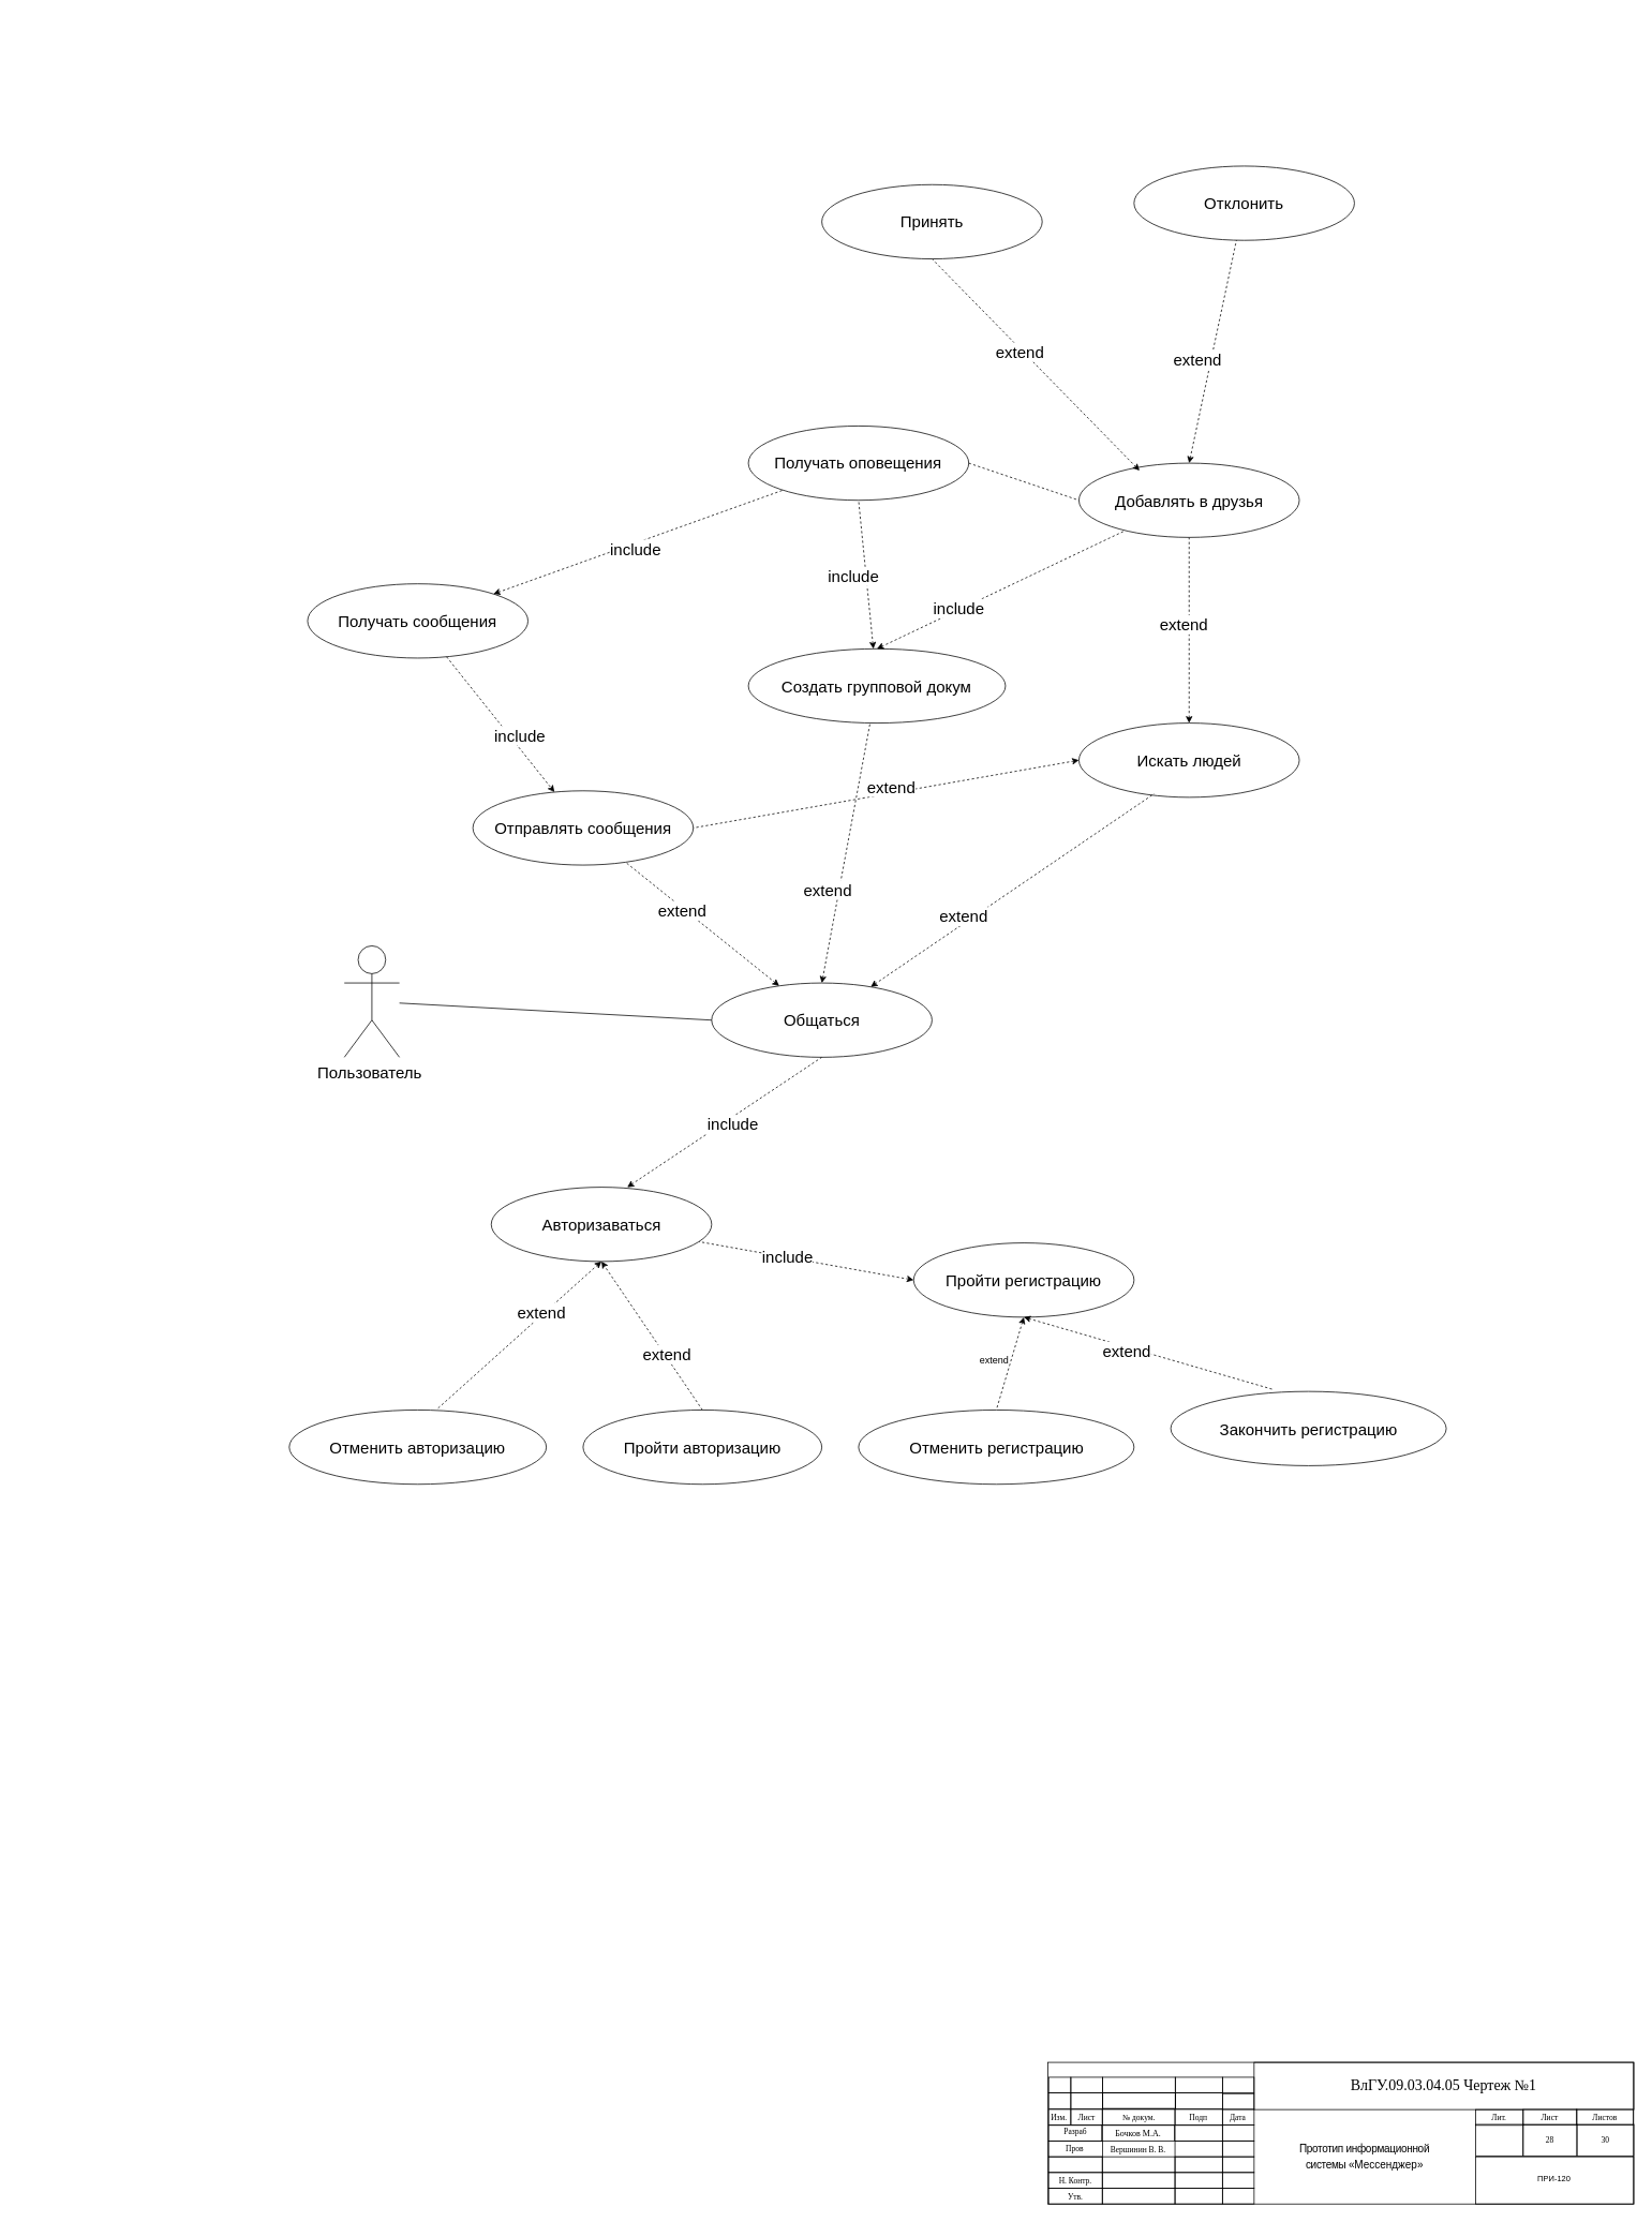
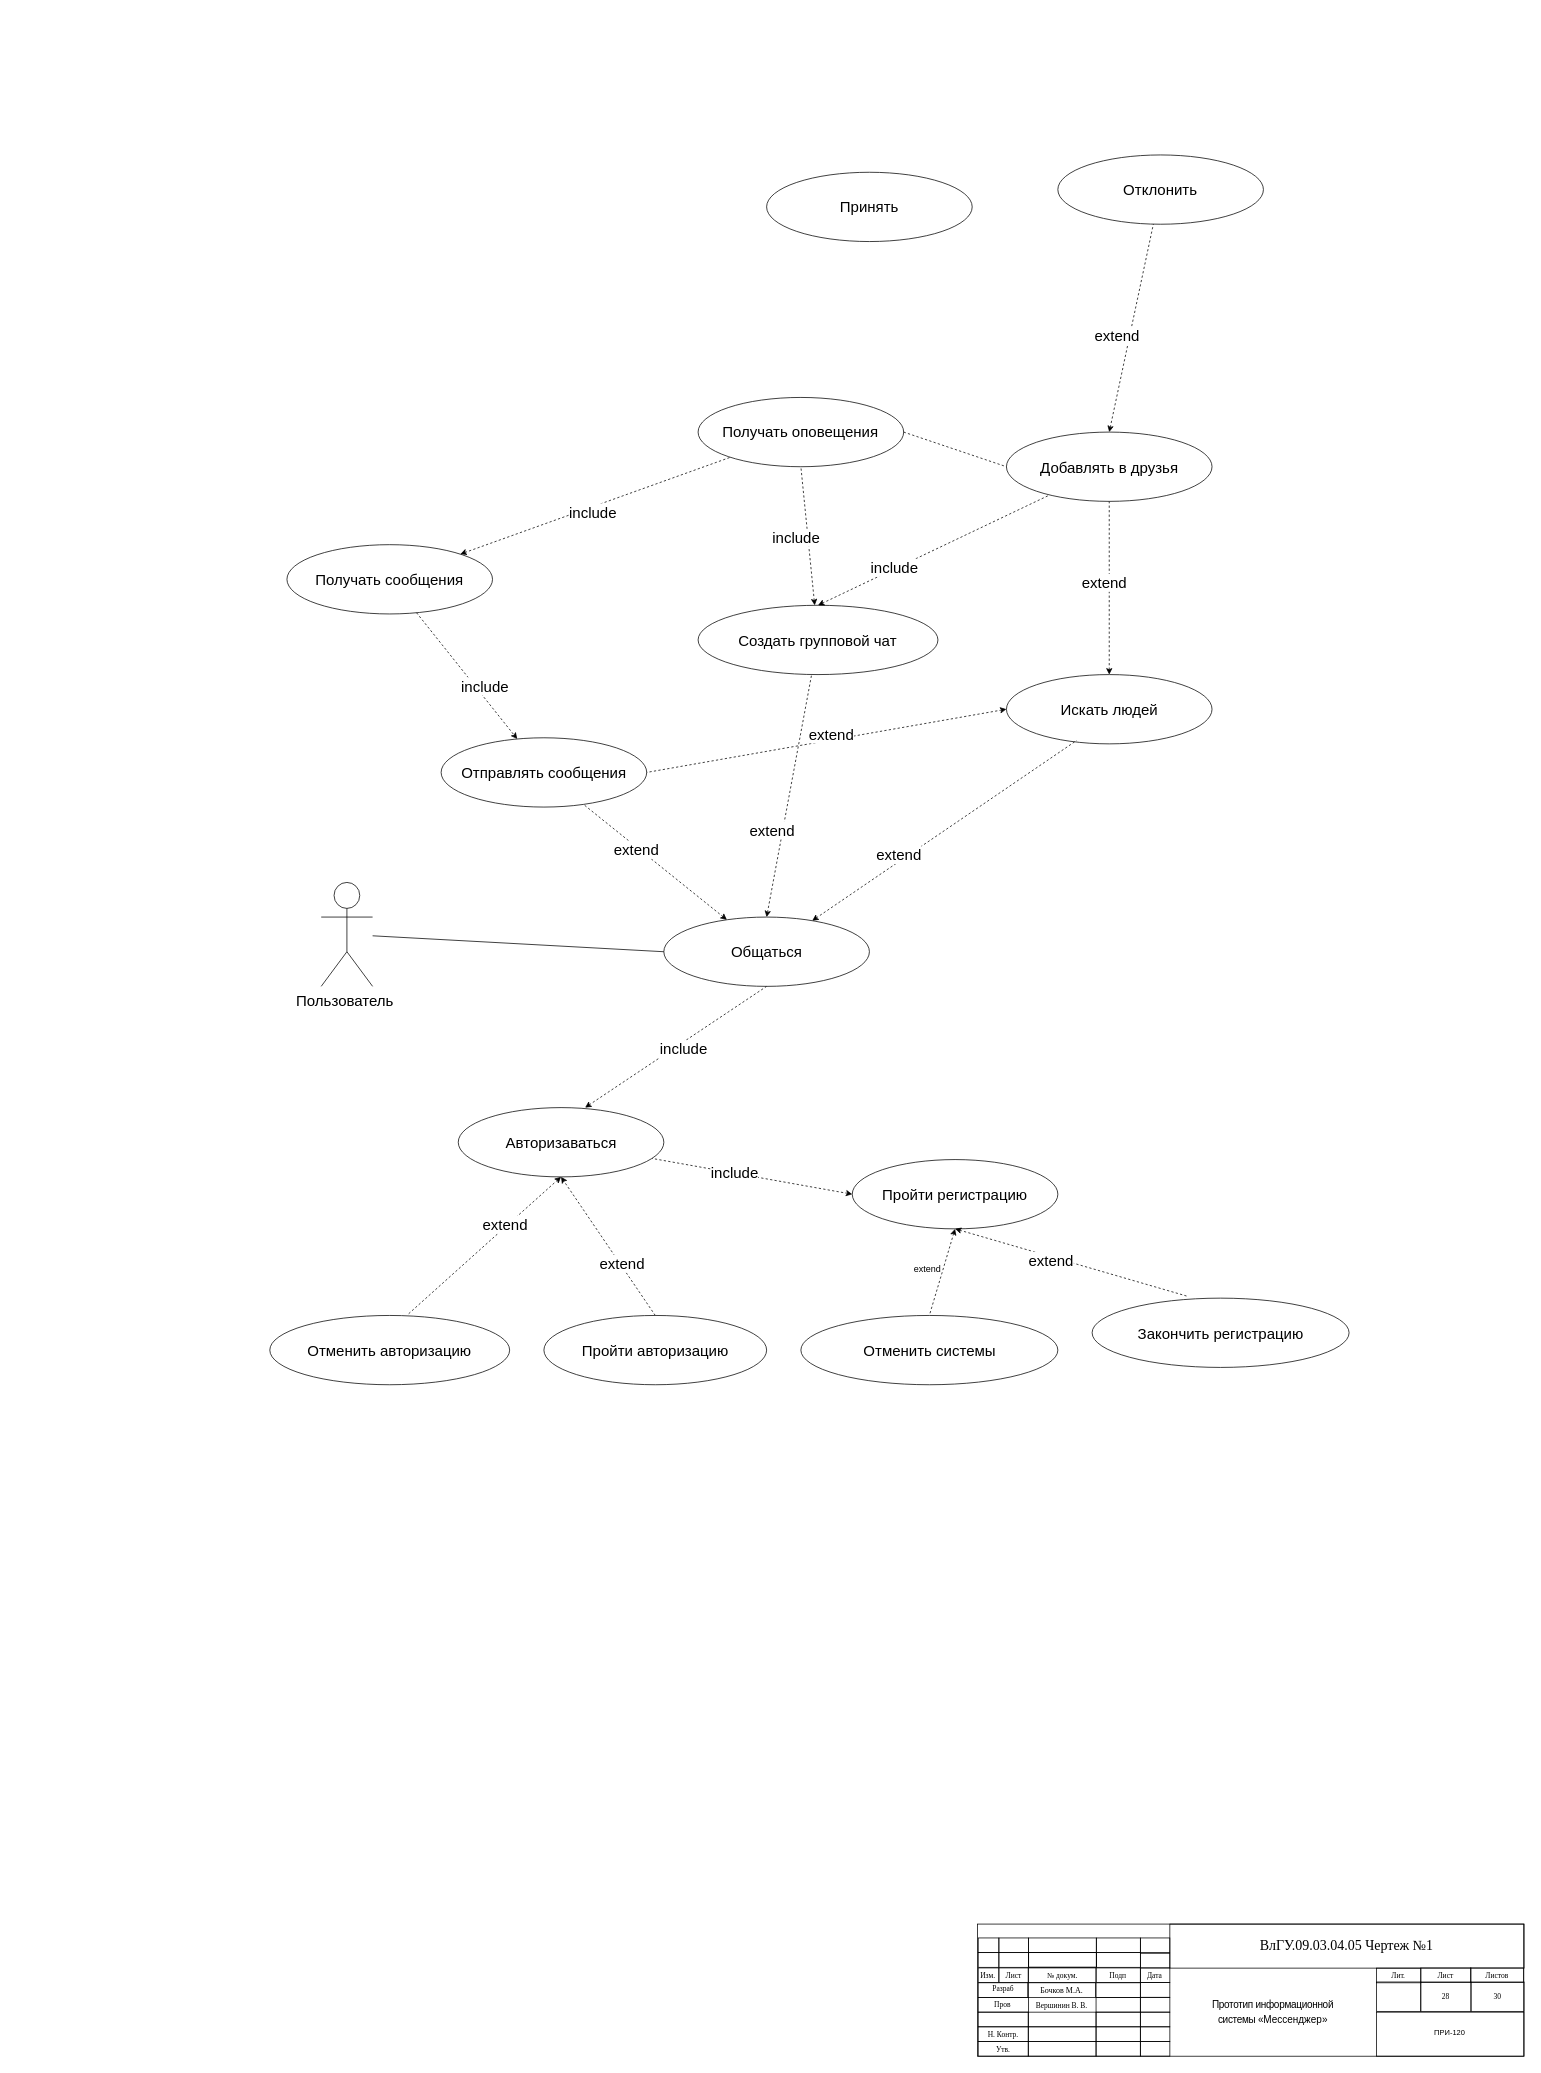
- <mxCell id="36" value="" style="endArrow=none;dashed=1;html=1;rounded=0;entryX=0.5;entryY=1;entryDx=0;entryDy=0;exitX=0.275;exitY=0.1;exitDx=0;exitDy=0;exitPerimeter=0;startArrow=classic;startFill=1;fontSize=20;" parent="4" source="14" target="15" edge="1"><mxGeometry width="50" height="50" relative="1" as="geometry"><mxPoint x="345.33" y="624.697" as="sourcePoint" /><mxPoint x="705.639" y="495.612" as="targetPoint" /></mxGeometry></mxCell>
- <mxCell id="37" value="extend" style="edgeLabel;html=1;align=center;verticalAlign=middle;resizable=0;points=[];fontSize=20;" parent="36" vertex="1" connectable="0"><mxGeometry x="0.137" y="3" relative="1" as="geometry"><mxPoint as="offset" /></mxGeometry></mxCell>
- <mxCell id="9" value="Создать групповой докум" style="ellipse;whiteSpace=wrap;html=1;fontSize=20;" parent="4" vertex="1"><mxGeometry x="571.131" y="600.563" width="319.833" height="92.394" as="geometry" /></mxCell>
+ <mxCell id="9" value="Создать групповой чат" style="ellipse;whiteSpace=wrap;html=1;fontSize=20;" parent="4" vertex="1"><mxGeometry x="571.131" y="600.563" width="319.833" height="92.394" as="geometry" /></mxCell>
- <mxCell id="19" value="Отменить регистрацию" style="ellipse;whiteSpace=wrap;html=1;fontSize=20;" parent="4" vertex="1"><mxGeometry x="708.202" y="1547.605" width="342.679" height="92.394" as="geometry" /></mxCell>
+ <mxCell id="19" value="Отменить системы" style="ellipse;whiteSpace=wrap;html=1;fontSize=20;" parent="4" vertex="1"><mxGeometry x="708.202" y="1547.605" width="342.679" height="92.394" as="geometry" /></mxCell>
